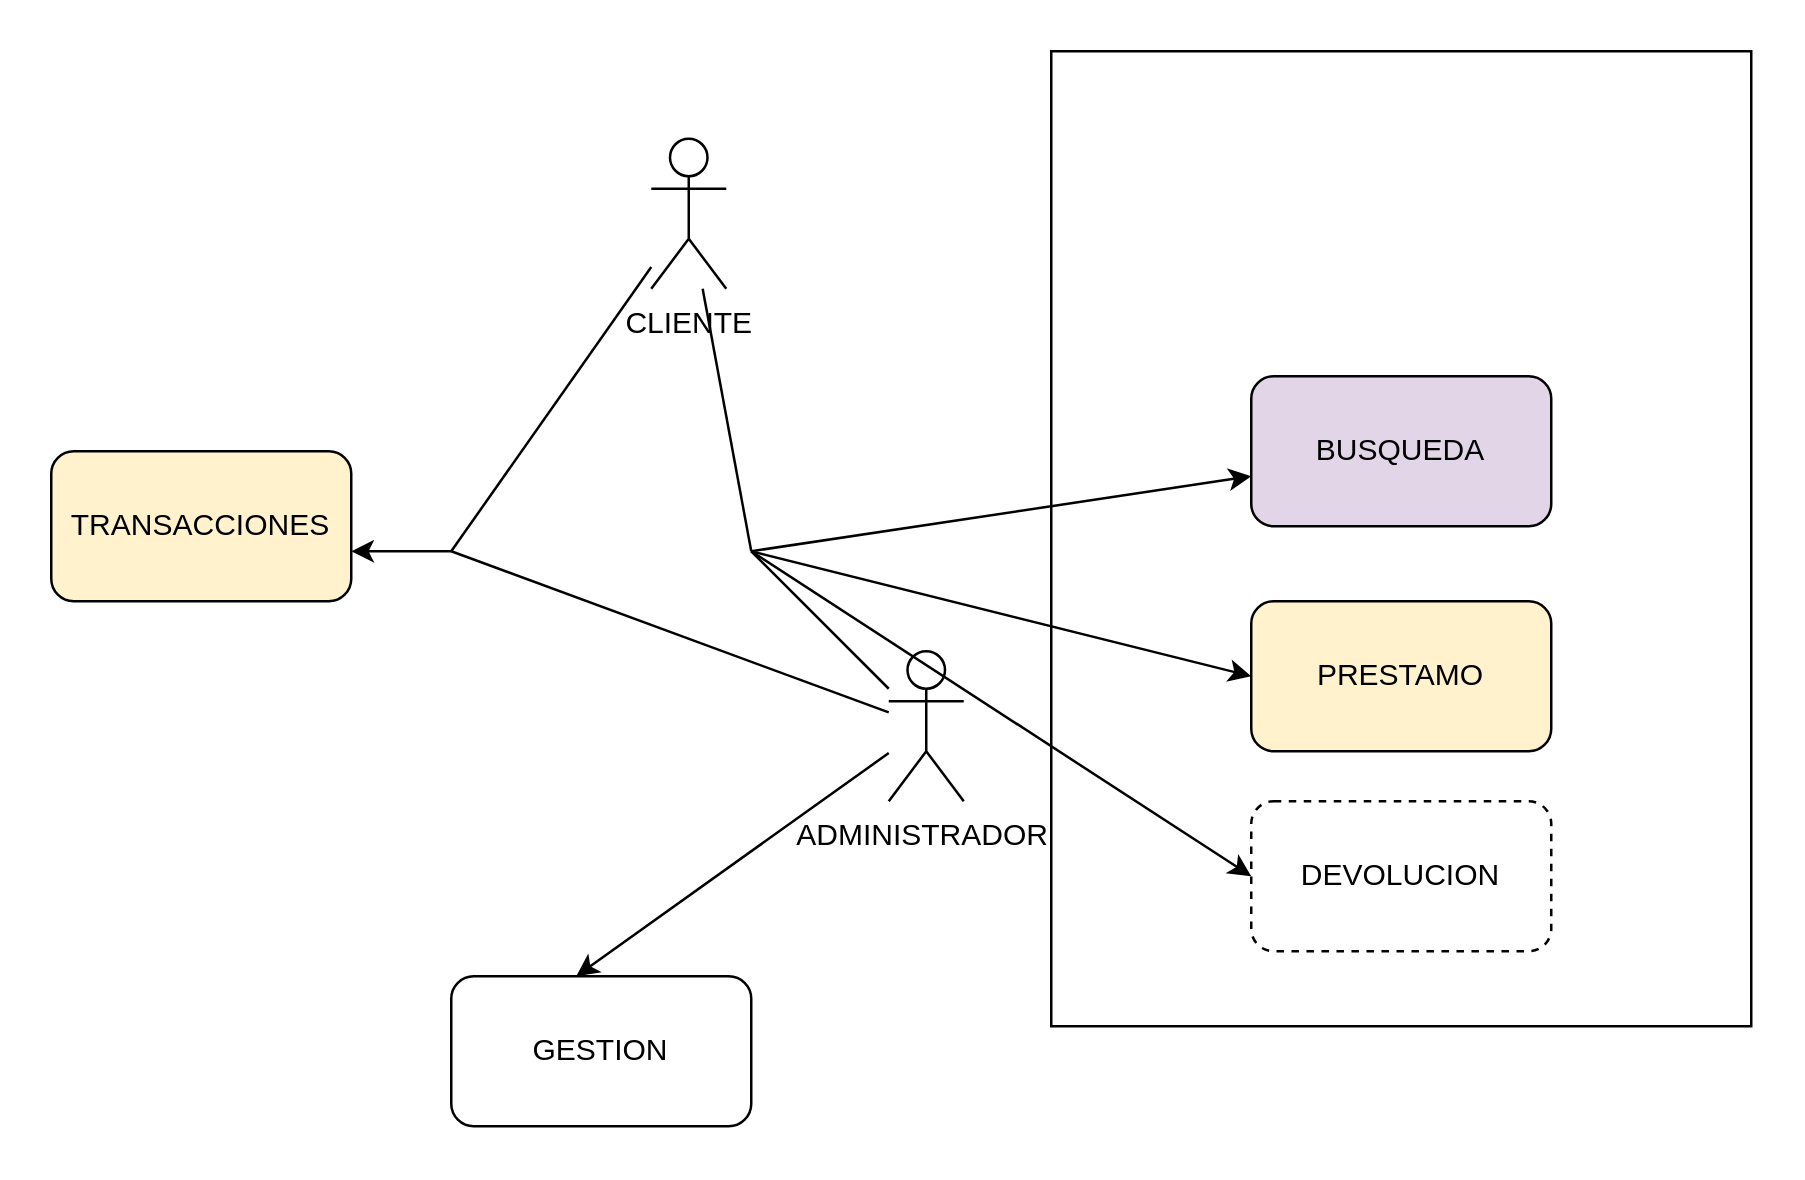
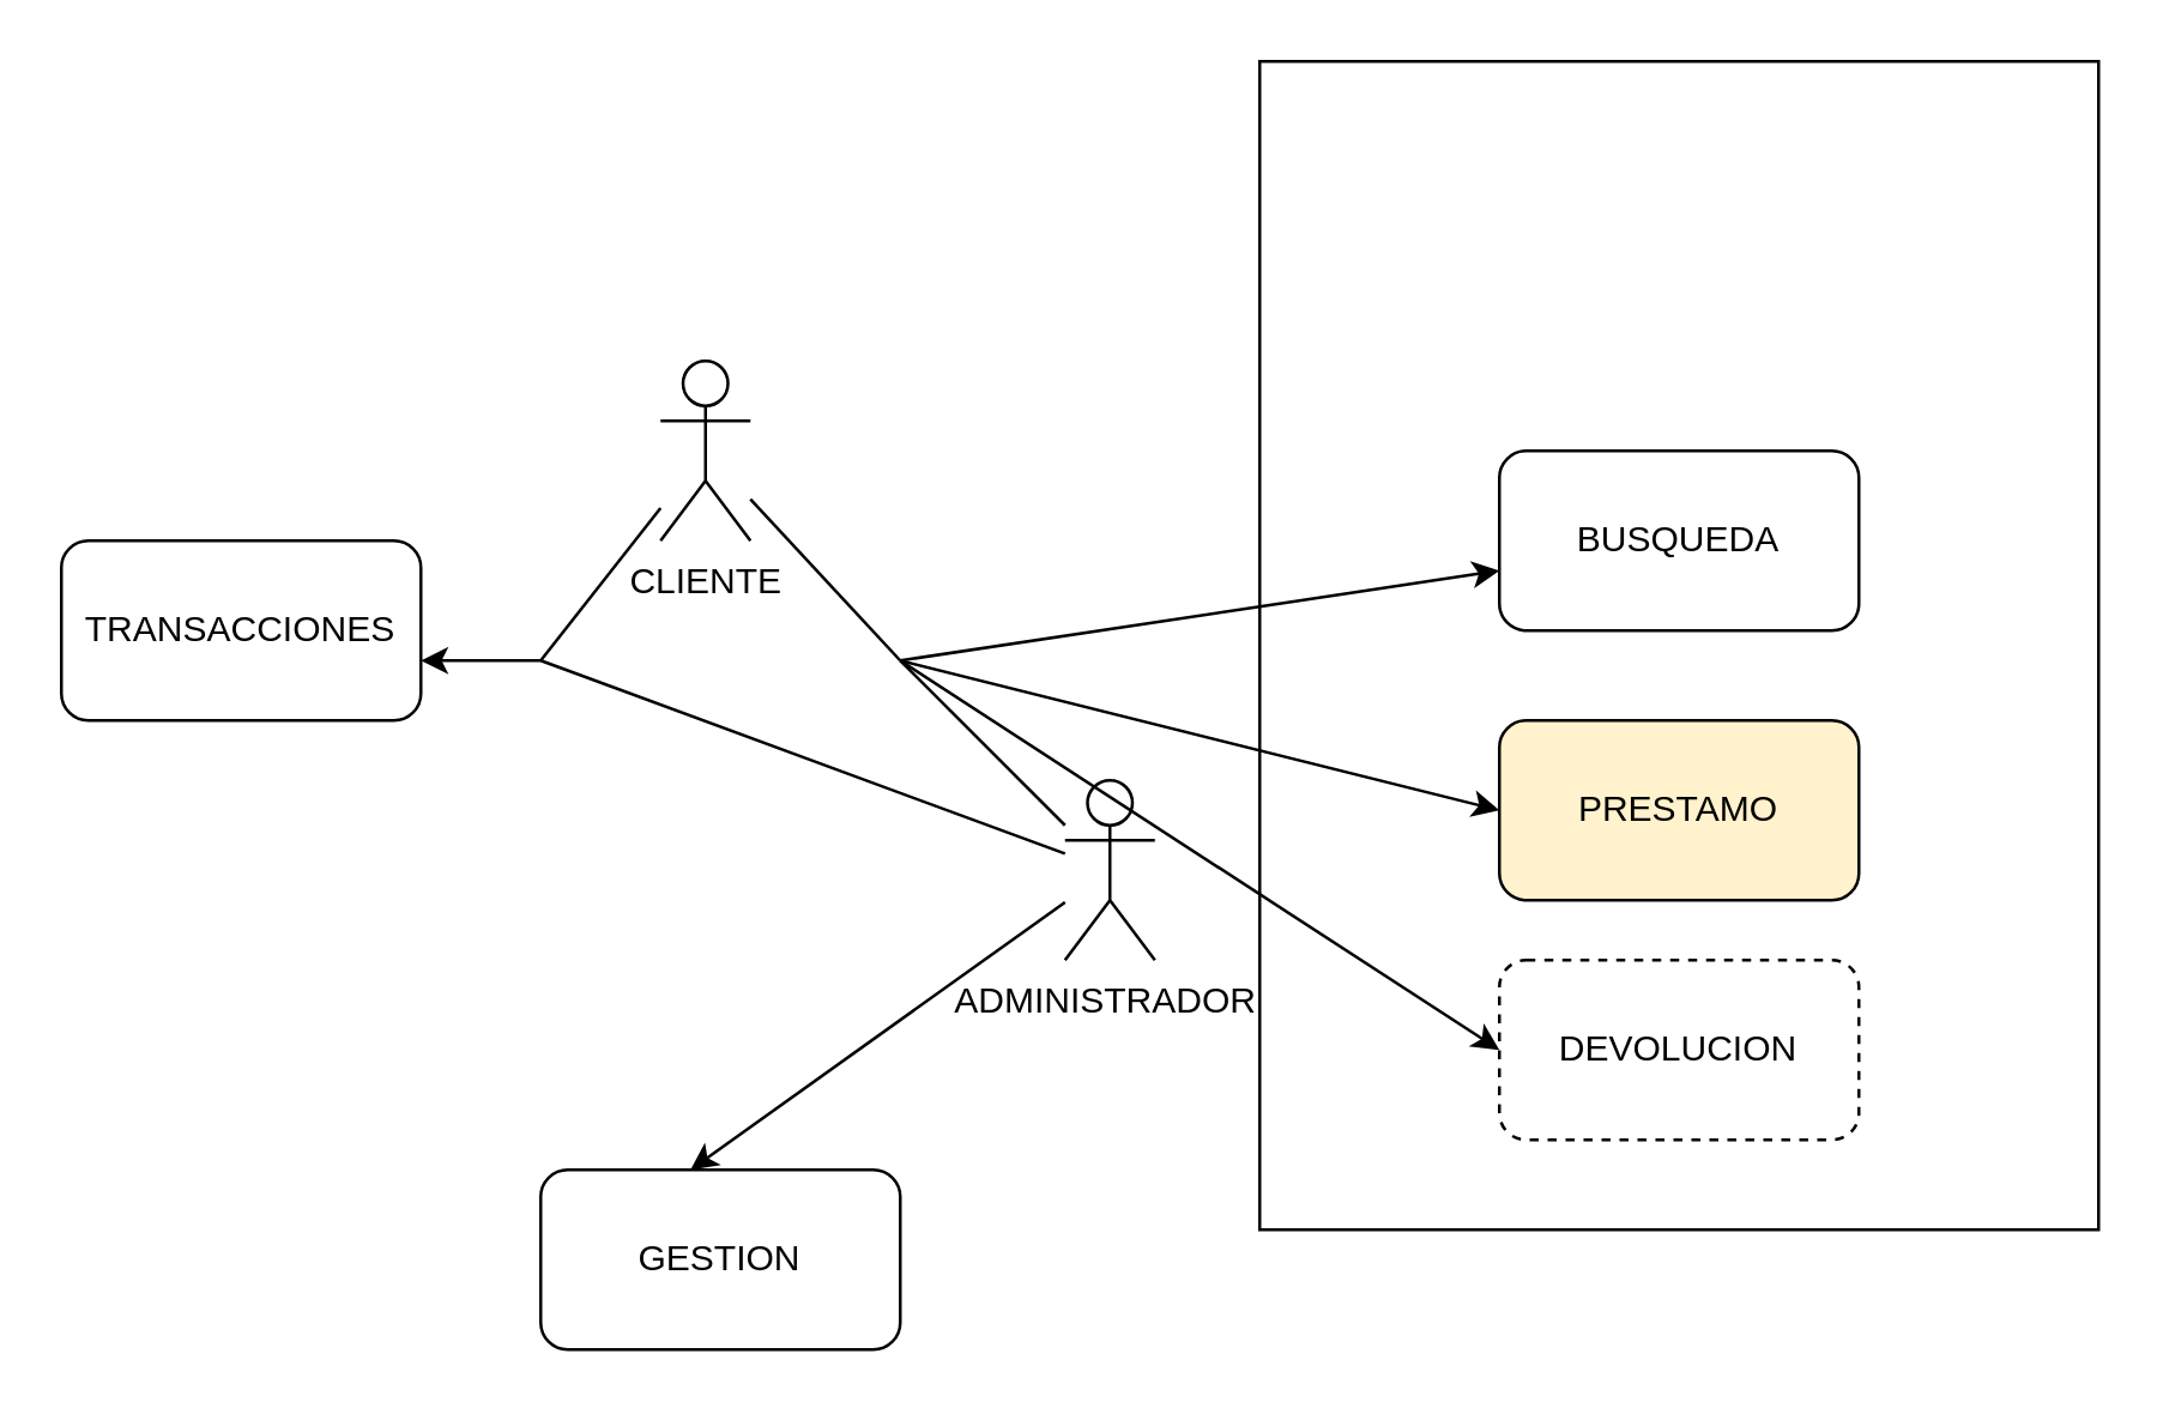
- <mxCell id="6" value="CLIENTE" style="shape=umlActor;verticalLabelPosition=bottom;verticalAlign=top;html=1;outlineConnect=0;" vertex="1" parent="1"><mxGeometry x="260" y="55" width="30" height="60" as="geometry" /></mxCell>
+ <mxCell id="6" value="CLIENTE" style="shape=umlActor;verticalLabelPosition=bottom;verticalAlign=top;html=1;outlineConnect=0;" vertex="1" parent="1"><mxGeometry x="220" y="120" width="30" height="60" as="geometry" /></mxCell>
- <mxCell id="3" value="BUSQUEDA" style="rounded=1;whiteSpace=wrap;html=1;fillColor=#e1d5e7;" vertex="1" parent="1"><mxGeometry x="500" y="150" width="120" height="60" as="geometry" /></mxCell>
+ <mxCell id="3" value="BUSQUEDA" style="rounded=1;whiteSpace=wrap;html=1;" vertex="1" parent="1"><mxGeometry x="500" y="150" width="120" height="60" as="geometry" /></mxCell>
- <mxCell id="8" value="TRANSACCIONES" style="rounded=1;whiteSpace=wrap;html=1;fillColor=#fff2cc;" vertex="1" parent="1"><mxGeometry x="20" y="180" width="120" height="60" as="geometry" /></mxCell>
+ <mxCell id="8" value="TRANSACCIONES" style="rounded=1;whiteSpace=wrap;html=1;" vertex="1" parent="1"><mxGeometry x="20" y="180" width="120" height="60" as="geometry" /></mxCell>
